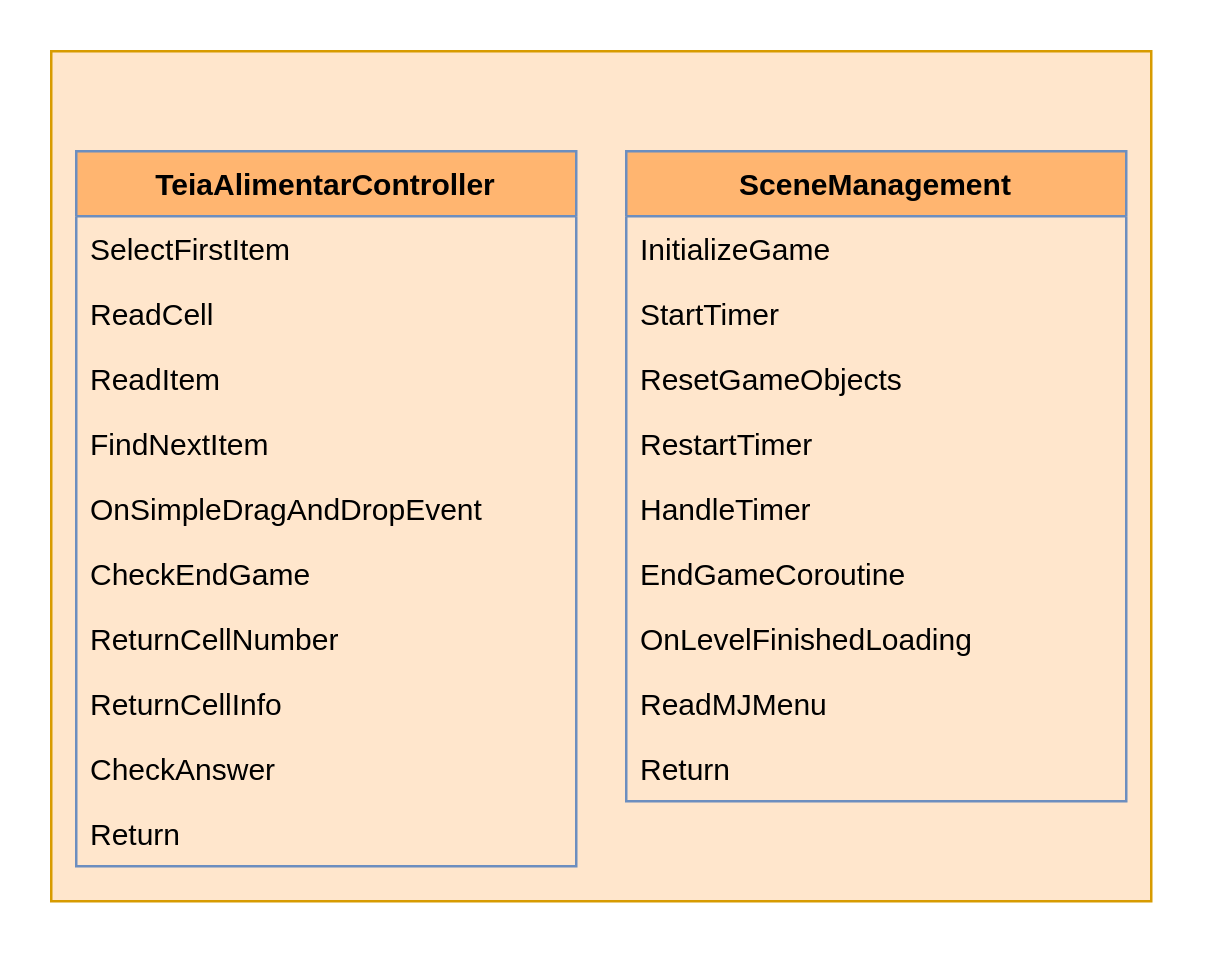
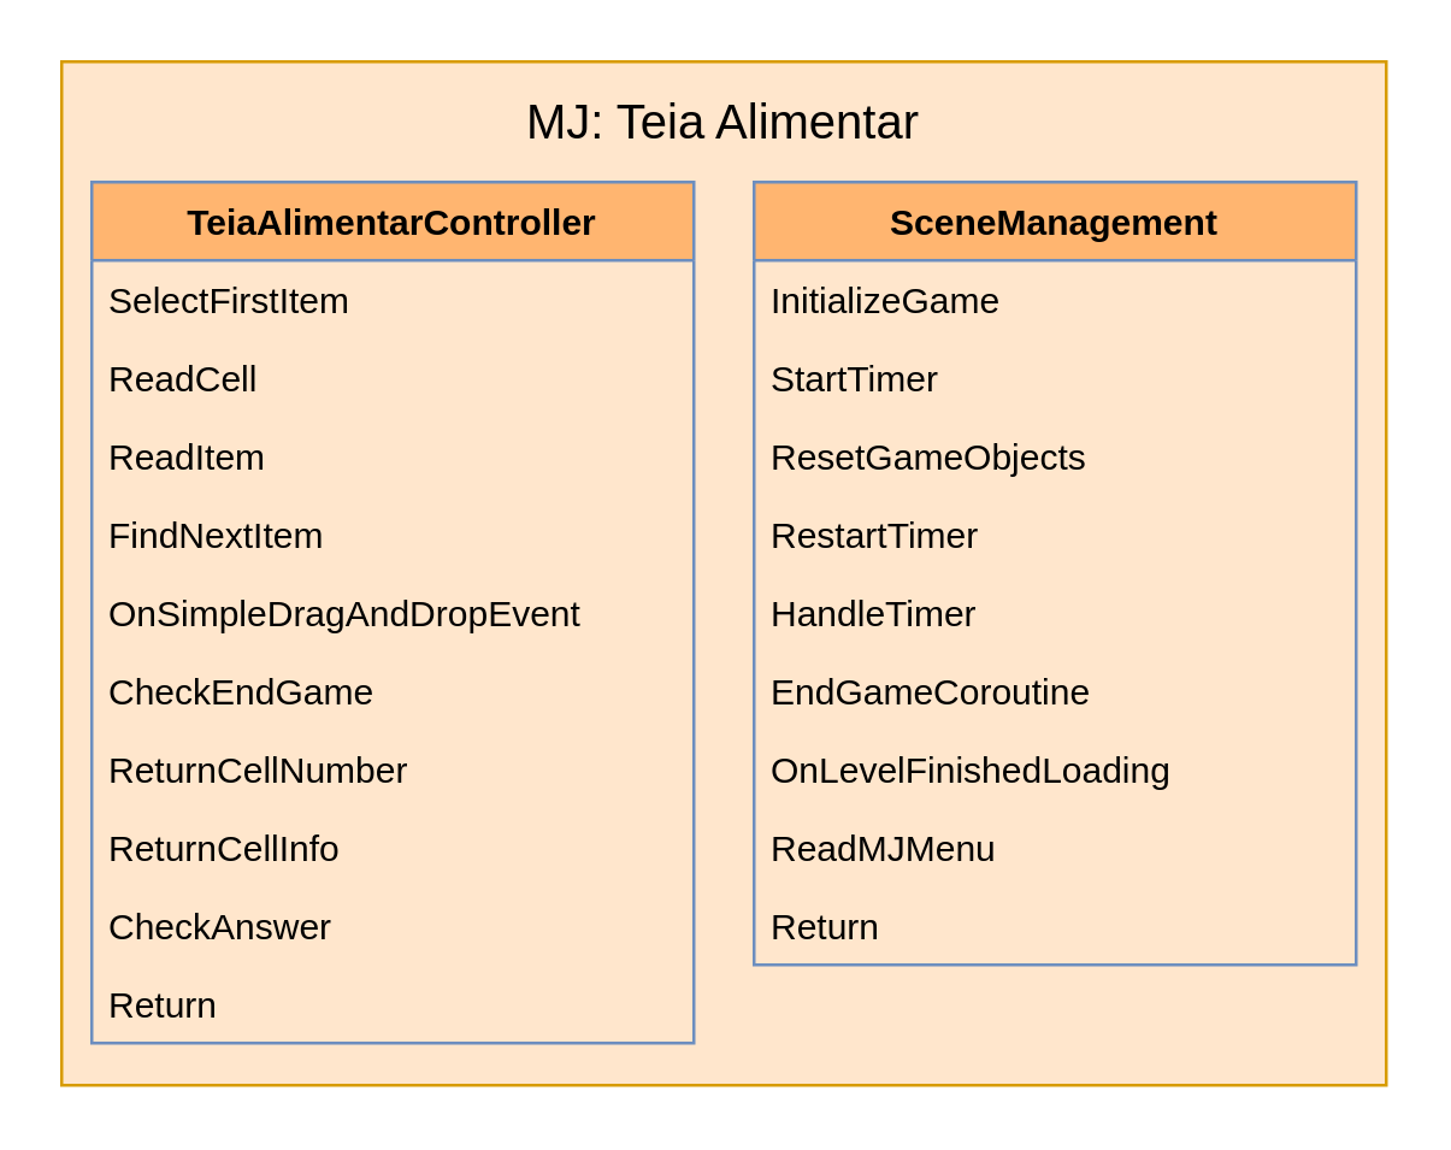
+ <mxCell id="3" value="&lt;font style=&quot;font-size: 16px&quot;&gt;MJ: Teia Alimentar&lt;/font&gt;" style="text;html=1;strokeColor=none;fillColor=none;align=center;verticalAlign=middle;whiteSpace=wrap;rounded=0;" parent="1" vertex="1"><mxGeometry x="143.25" y="30" width="193.5" height="20" as="geometry" /></mxCell>
